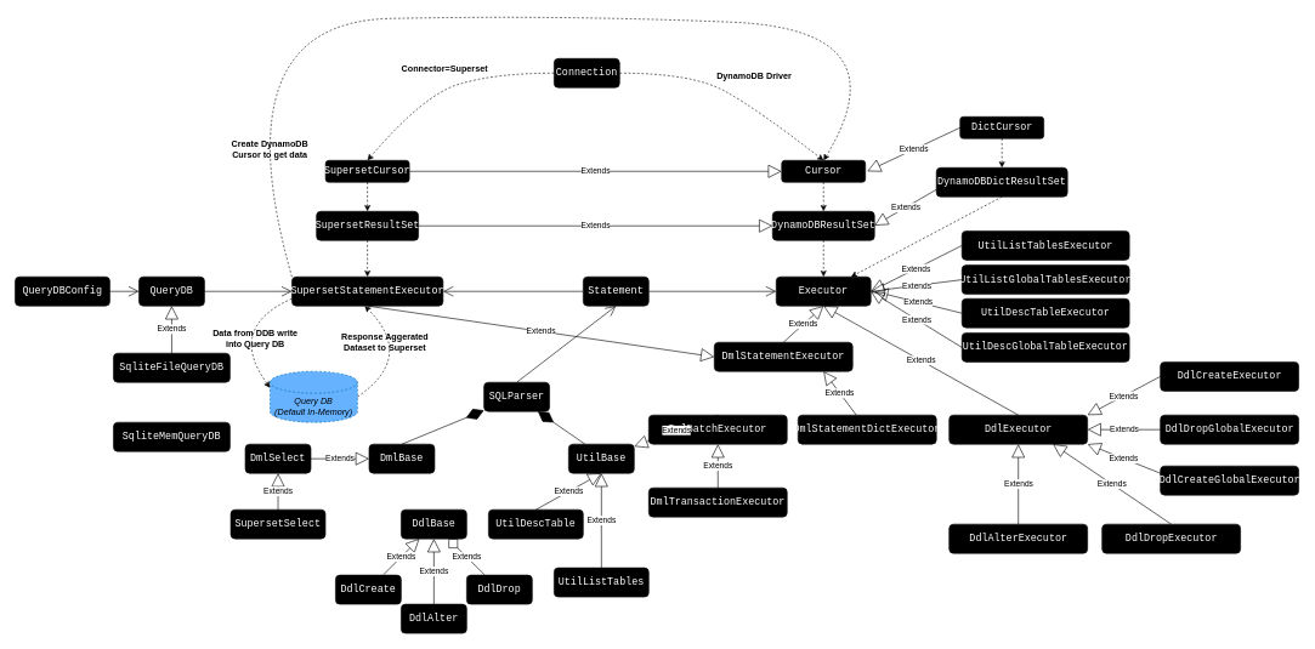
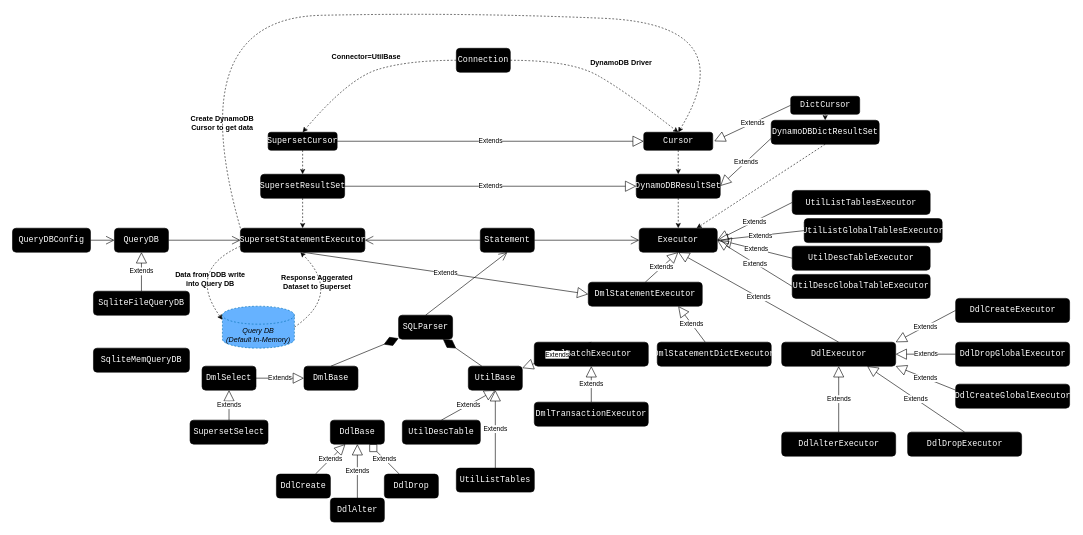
- <mxCell id="20" value="Connector=Superset" style="text;html=1;strokeColor=none;fillColor=none;align=center;verticalAlign=middle;whiteSpace=wrap;rounded=0;fontStyle=1" parent="1" vertex="1"><mxGeometry x="580" y="80" width="60" height="30" as="geometry" /></mxCell>
+ <mxCell id="20" value="Connector=UtilBase" style="text;html=1;strokeColor=none;fillColor=none;align=center;verticalAlign=middle;whiteSpace=wrap;rounded=0;fontStyle=1" parent="1" vertex="1"><mxGeometry x="580" y="80" width="60" height="30" as="geometry" /></mxCell>
- <mxCell id="67" value="&lt;div style=&quot;font-family: Consolas, &amp;quot;Courier New&amp;quot;, monospace; font-size: 14px; line-height: 19px;&quot;&gt;&lt;div style=&quot;line-height: 19px;&quot;&gt;&lt;div style=&quot;line-height: 19px;&quot;&gt;&lt;font&gt;DynamoDBDictResultSet&lt;/font&gt;&lt;/div&gt;&lt;/div&gt;&lt;/div&gt;" style="rounded=1;whiteSpace=wrap;html=1;fillColor=#000000;fontColor=#FFFFFF;labelBackgroundColor=none;" parent="1" vertex="1"><mxGeometry x="1285" y="230" width="180" height="40" as="geometry" /></mxCell>
+ <mxCell id="67" value="&lt;div style=&quot;font-family: Consolas, &amp;quot;Courier New&amp;quot;, monospace; font-size: 14px; line-height: 19px;&quot;&gt;&lt;div style=&quot;line-height: 19px;&quot;&gt;&lt;div style=&quot;line-height: 19px;&quot;&gt;&lt;font&gt;DynamoDBDictResultSet&lt;/font&gt;&lt;/div&gt;&lt;/div&gt;&lt;/div&gt;" style="rounded=1;whiteSpace=wrap;html=1;fillColor=#000000;fontColor=#FFFFFF;labelBackgroundColor=none;" parent="1" vertex="1"><mxGeometry x="1285" y="200" width="180" height="40" as="geometry" /></mxCell>
- <mxCell id="80" value="&lt;div style=&quot;line-height: 19px;&quot;&gt;&lt;div style=&quot;line-height: 19px;&quot;&gt;&lt;div style=&quot;line-height: 19px;&quot;&gt;&lt;div style=&quot;line-height: 19px;&quot;&gt;&lt;div style=&quot;line-height: 19px;&quot;&gt;&lt;div style=&quot;line-height: 19px;&quot;&gt;&lt;font face=&quot;Consolas, Courier New, monospace&quot;&gt;&lt;span style=&quot;font-size: 14px;&quot;&gt;UtilListGlobalTablesExecutor&lt;/span&gt;&lt;/font&gt;&lt;br&gt;&lt;/div&gt;&lt;/div&gt;&lt;/div&gt;&lt;/div&gt;&lt;/div&gt;&lt;/div&gt;" style="rounded=1;whiteSpace=wrap;html=1;fillColor=#000000;fontColor=#FFFFFF;labelBackgroundColor=none;" vertex="1" parent="1"><mxGeometry x="1320" y="364" width="230" height="40" as="geometry" /></mxCell>
+ <mxCell id="80" value="&lt;div style=&quot;line-height: 19px;&quot;&gt;&lt;div style=&quot;line-height: 19px;&quot;&gt;&lt;div style=&quot;line-height: 19px;&quot;&gt;&lt;div style=&quot;line-height: 19px;&quot;&gt;&lt;div style=&quot;line-height: 19px;&quot;&gt;&lt;div style=&quot;line-height: 19px;&quot;&gt;&lt;font face=&quot;Consolas, Courier New, monospace&quot;&gt;&lt;span style=&quot;font-size: 14px;&quot;&gt;UtilListGlobalTablesExecutor&lt;/span&gt;&lt;/font&gt;&lt;br&gt;&lt;/div&gt;&lt;/div&gt;&lt;/div&gt;&lt;/div&gt;&lt;/div&gt;&lt;/div&gt;" style="rounded=1;whiteSpace=wrap;html=1;fillColor=#000000;fontColor=#FFFFFF;labelBackgroundColor=none;" vertex="1" parent="1"><mxGeometry x="1340" y="364" width="230" height="40" as="geometry" /></mxCell>
